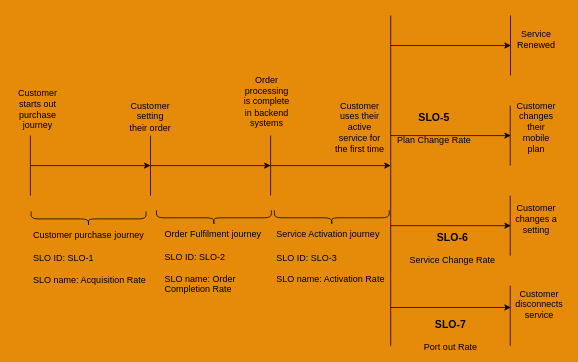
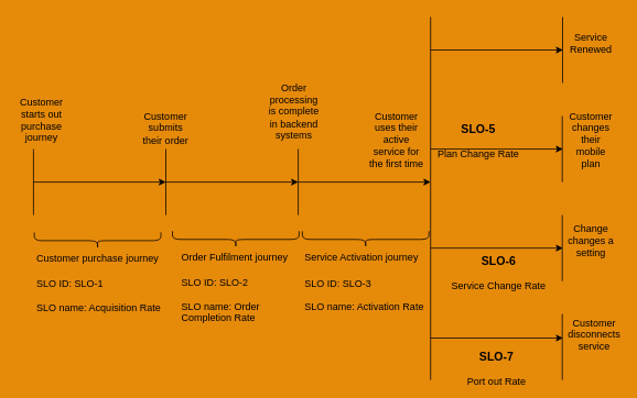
- <mxCell id="11" value="Customer setting their order" style="text;strokeColor=none;align=center;fillColor=none;html=1;verticalAlign=middle;whiteSpace=wrap;rounded=0;" parent="1" vertex="1"><mxGeometry x="170" y="140" width="60" height="30" as="geometry" /></mxCell>
+ <mxCell id="11" value="Customer submits their order" style="text;strokeColor=none;align=center;fillColor=none;html=1;verticalAlign=middle;whiteSpace=wrap;rounded=0;" parent="1" vertex="1"><mxGeometry x="170" y="140" width="60" height="30" as="geometry" /></mxCell>
- <mxCell id="21" value="Customer changes a setting" style="text;strokeColor=none;align=center;fillColor=none;html=1;verticalAlign=middle;whiteSpace=wrap;rounded=0;" parent="1" vertex="1"><mxGeometry x="684" y="276" width="60" height="30" as="geometry" /></mxCell>
+ <mxCell id="21" value="Change changes a setting" style="text;strokeColor=none;align=center;fillColor=none;html=1;verticalAlign=middle;whiteSpace=wrap;rounded=0;" parent="1" vertex="1"><mxGeometry x="684" y="276" width="60" height="30" as="geometry" /></mxCell>
